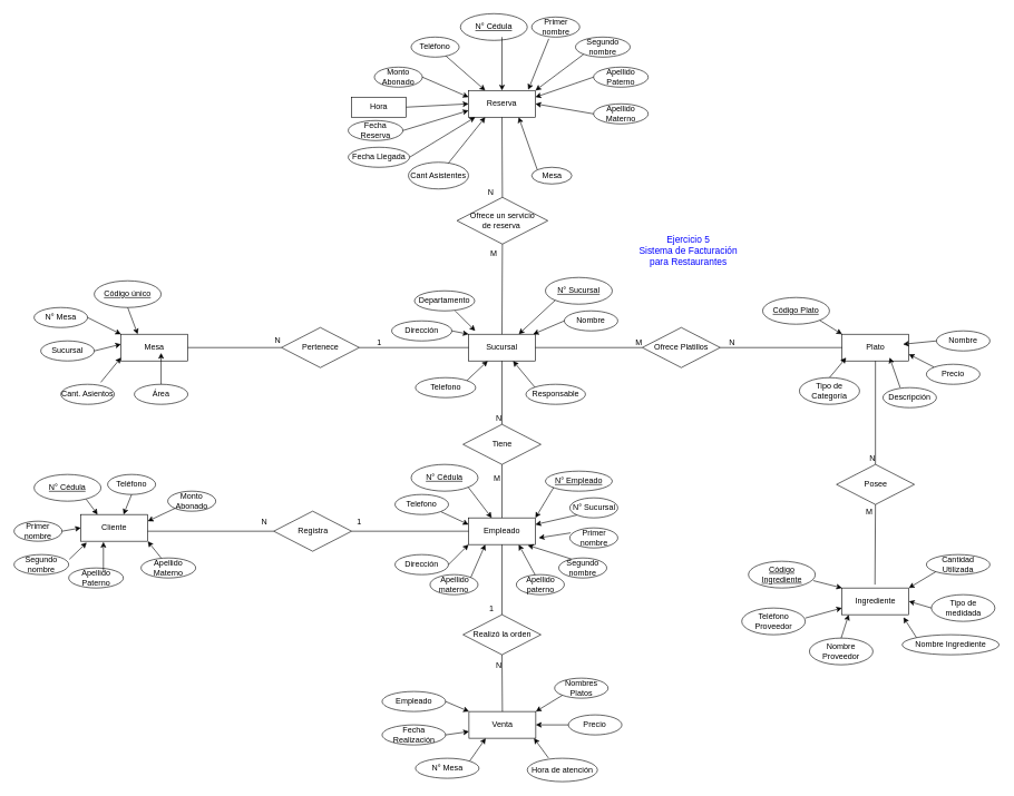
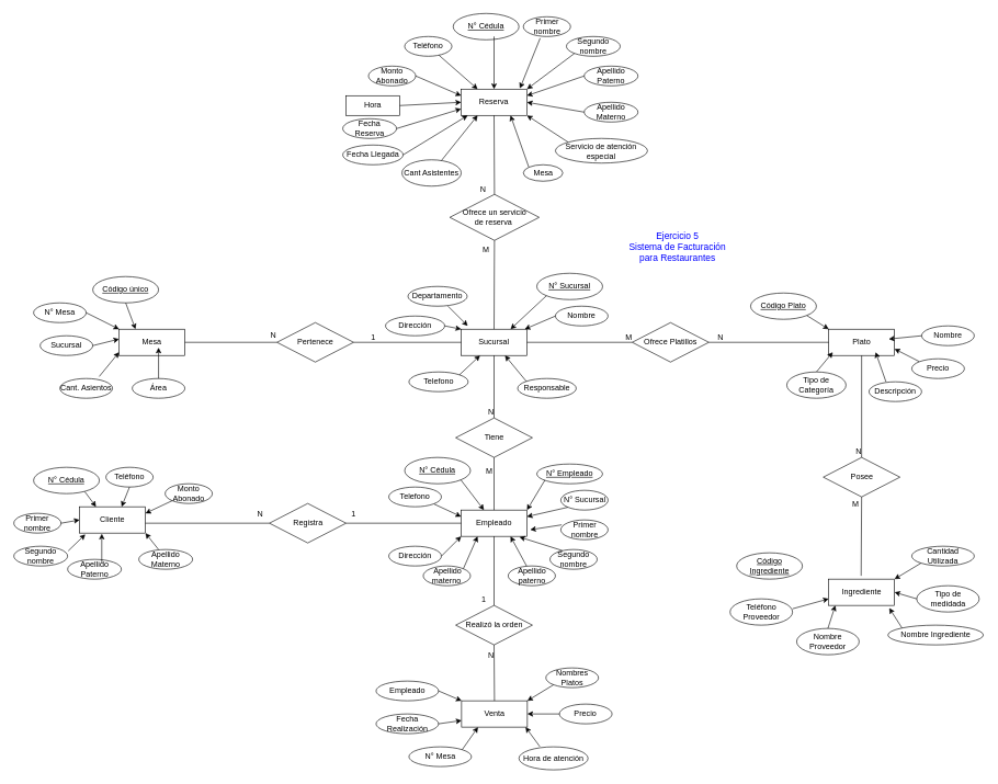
+ <mxCell id="135" value="" style="endArrow=classic;html=1;rounded=0;exitX=0;exitY=0;exitDx=0;exitDy=0;entryX=1;entryY=1;entryDx=0;entryDy=0;" edge="1" parent="1" source="75" target="69"><mxGeometry width="50" height="50" relative="1" as="geometry"><mxPoint x="839.92" y="459.251" as="sourcePoint" /><mxPoint x="785" y="510" as="targetPoint" /></mxGeometry></mxCell>
+ <mxCell id="75" value="Servicio de atención especial" style="ellipse;whiteSpace=wrap;html=1;align=center;" vertex="1" parent="1"><mxGeometry x="843.25" y="210" width="140" height="37.5" as="geometry" /></mxCell>
- <mxCell id="98" value="" style="endArrow=classic;html=1;rounded=0;exitX=0.97;exitY=0.725;exitDx=0;exitDy=0;entryX=0;entryY=0;entryDx=0;entryDy=0;exitPerimeter=0;" edge="1" parent="1" source="43" target="41"><mxGeometry width="50" height="50" relative="1" as="geometry"><mxPoint x="1250" y="575" as="sourcePoint" /><mxPoint x="1275" y="545" as="targetPoint" /></mxGeometry></mxCell>
